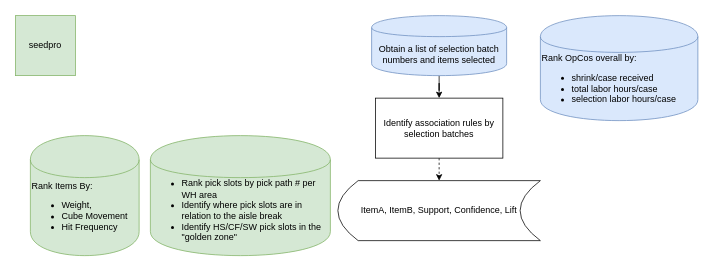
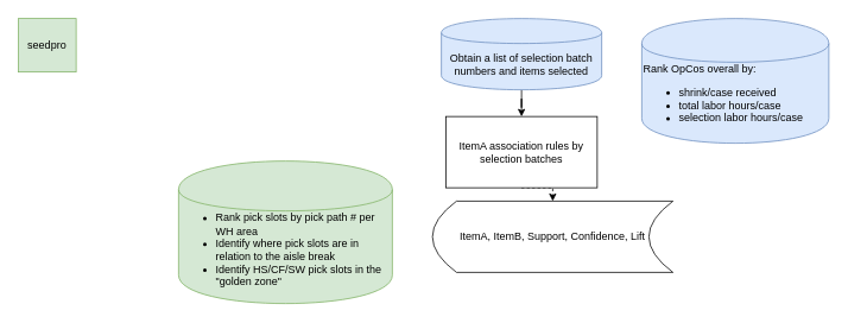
- <mxCell id="9" value="seedpro" style="whiteSpace=wrap;html=1;aspect=fixed;glass=0;fillColor=#d5e8d4;strokeColor=#82b366;" vertex="1" parent="1"><mxGeometry width="80" height="80" as="geometry" x="20" y="20" /></mxCell>
+ <mxCell id="9" value="seedpro" style="whiteSpace=wrap;html=1;aspect=fixed;glass=0;fillColor=#d5e8d4;strokeColor=#82b366;" vertex="1" parent="1"><mxGeometry x="20" y="20" width="65" height="60" as="geometry" /></mxCell>
- <mxCell id="8" value="Identify association rules by selection batches" style="rounded=0;whiteSpace=wrap;html=1;glass=0;" vertex="1" parent="1"><mxGeometry x="500" y="130" width="170" height="80" as="geometry" /></mxCell>
+ <mxCell id="8" value="ItemA association rules by selection batches" style="rounded=0;whiteSpace=wrap;html=1;glass=0;" vertex="1" parent="1"><mxGeometry x="500" y="130" width="170" height="80" as="geometry" /></mxCell>
- <mxCell id="2" value="&lt;span style=&quot;white-space: normal&quot;&gt;Rank Items By:&amp;nbsp;&lt;/span&gt;&lt;br style=&quot;white-space: normal&quot;&gt;&lt;ul style=&quot;white-space: normal&quot;&gt;&lt;li&gt;Weight,&lt;/li&gt;&lt;li&gt;Cube Movement&lt;/li&gt;&lt;li&gt;Hit Frequency&lt;/li&gt;&lt;/ul&gt;" style="shape=cylinder;whiteSpace=wrap;html=1;boundedLbl=1;backgroundOutline=1;glass=0;fillColor=#d5e8d4;strokeColor=#82b366;align=left;" vertex="1" parent="1"><mxGeometry x="40" y="180" width="145" height="160" as="geometry" /></mxCell>
- <mxCell id="6" value="ItemA, ItemB, Support, Confidence, Lift" style="shape=dataStorage;whiteSpace=wrap;html=1;glass=0;" vertex="1" parent="1"><mxGeometry x="450" y="240" width="270" height="80" as="geometry" /></mxCell>
+ <mxCell id="6" value="ItemA, ItemB, Support, Confidence, Lift" style="shape=dataStorage;whiteSpace=wrap;html=1;glass=0;" vertex="1" parent="1"><mxGeometry x="485" y="225" width="270" height="80" as="geometry" /></mxCell>
